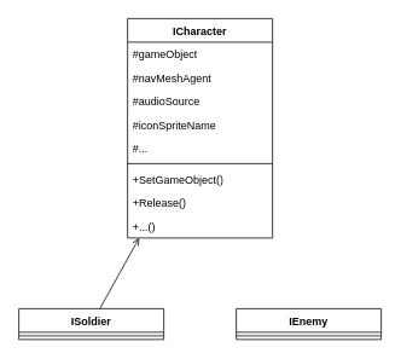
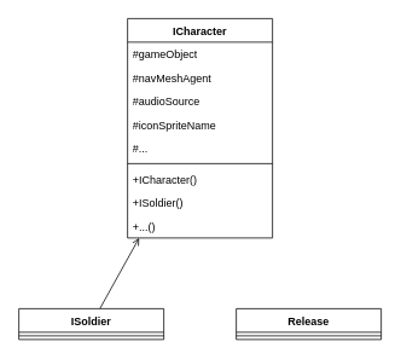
- <mxCell id="9" value="+SetGameObject()" style="text;strokeColor=none;fillColor=none;align=left;verticalAlign=top;spacingLeft=4;spacingRight=4;overflow=hidden;rotatable=0;points=[[0,0.5],[1,0.5]];portConstraint=eastwest;whiteSpace=wrap;html=1;" vertex="1" parent="2"><mxGeometry y="164" width="160" height="26" as="geometry" /></mxCell>
+ <mxCell id="9" value="+ICharacter()" style="text;strokeColor=none;fillColor=none;align=left;verticalAlign=top;spacingLeft=4;spacingRight=4;overflow=hidden;rotatable=0;points=[[0,0.5],[1,0.5]];portConstraint=eastwest;whiteSpace=wrap;html=1;" vertex="1" parent="2"><mxGeometry y="164" width="160" height="26" as="geometry" /></mxCell>
- <mxCell id="10" value="+Release()" style="text;strokeColor=none;fillColor=none;align=left;verticalAlign=top;spacingLeft=4;spacingRight=4;overflow=hidden;rotatable=0;points=[[0,0.5],[1,0.5]];portConstraint=eastwest;whiteSpace=wrap;html=1;" vertex="1" parent="2"><mxGeometry y="190" width="160" height="26" as="geometry" /></mxCell>
+ <mxCell id="10" value="+ISoldier()" style="text;strokeColor=none;fillColor=none;align=left;verticalAlign=top;spacingLeft=4;spacingRight=4;overflow=hidden;rotatable=0;points=[[0,0.5],[1,0.5]];portConstraint=eastwest;whiteSpace=wrap;html=1;" vertex="1" parent="2"><mxGeometry y="190" width="160" height="26" as="geometry" /></mxCell>
- <mxCell id="15" value="IEnemy" style="swimlane;fontStyle=1;align=center;verticalAlign=top;childLayout=stackLayout;horizontal=1;startSize=26;horizontalStack=0;resizeParent=1;resizeParentMax=0;resizeLast=0;collapsible=1;marginBottom=0;whiteSpace=wrap;html=1;" vertex="1" parent="1"><mxGeometry x="260" y="340" width="160" height="34" as="geometry" /></mxCell>
+ <mxCell id="15" value="Release" style="swimlane;fontStyle=1;align=center;verticalAlign=top;childLayout=stackLayout;horizontal=1;startSize=26;horizontalStack=0;resizeParent=1;resizeParentMax=0;resizeLast=0;collapsible=1;marginBottom=0;whiteSpace=wrap;html=1;" vertex="1" parent="1"><mxGeometry x="260" y="340" width="160" height="34" as="geometry" /></mxCell>
